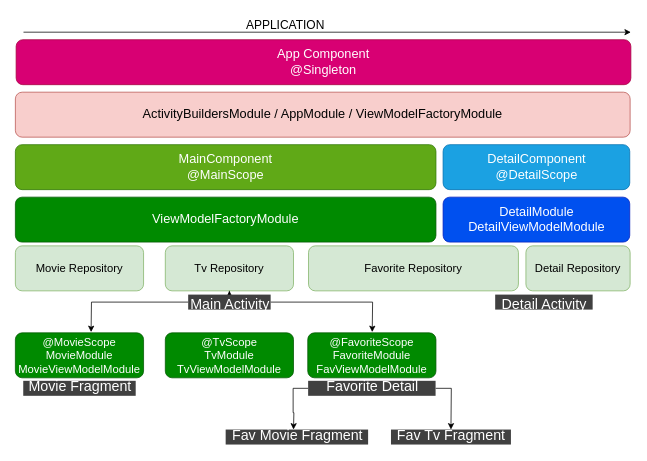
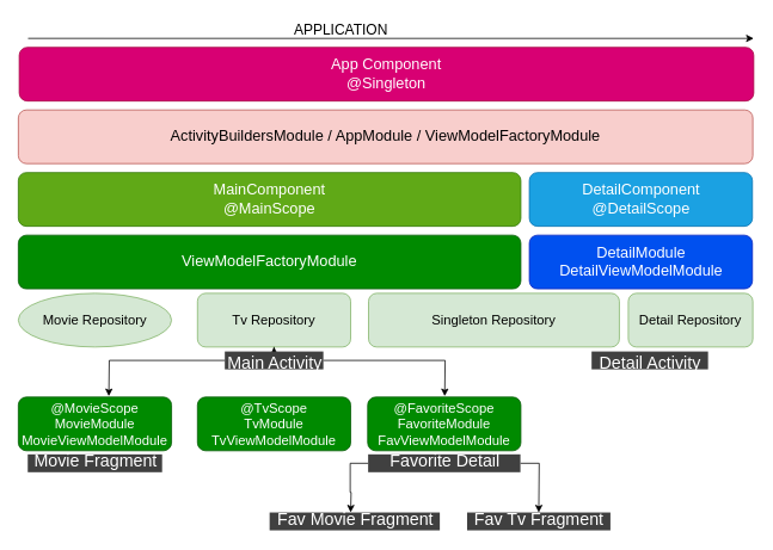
- <mxCell id="20" value="Movie Repository" style="rounded=1;whiteSpace=wrap;html=1;fontSize=15;fillColor=#d5e8d4;strokeColor=#82b366;" vertex="1" parent="1"><mxGeometry x="20" y="327" width="171" height="60" as="geometry" /></mxCell>
+ <mxCell id="20" value="Movie Repository" style="ellipse;whiteSpace=wrap;html=1;fontSize=15;fillColor=#d5e8d4;strokeColor=#82b366;" vertex="1" parent="1"><mxGeometry x="20" y="327" width="171" height="60" as="geometry" /></mxCell>
- <mxCell id="22" value="Favorite Repository" style="rounded=1;whiteSpace=wrap;html=1;fontSize=15;fillColor=#d5e8d4;strokeColor=#82b366;" vertex="1" parent="1"><mxGeometry x="411" y="327" width="280" height="60" as="geometry" /></mxCell>
+ <mxCell id="22" value="Singleton Repository" style="rounded=1;whiteSpace=wrap;html=1;fontSize=15;fillColor=#d5e8d4;strokeColor=#82b366;" vertex="1" parent="1"><mxGeometry x="411" y="327" width="280" height="60" as="geometry" /></mxCell>
